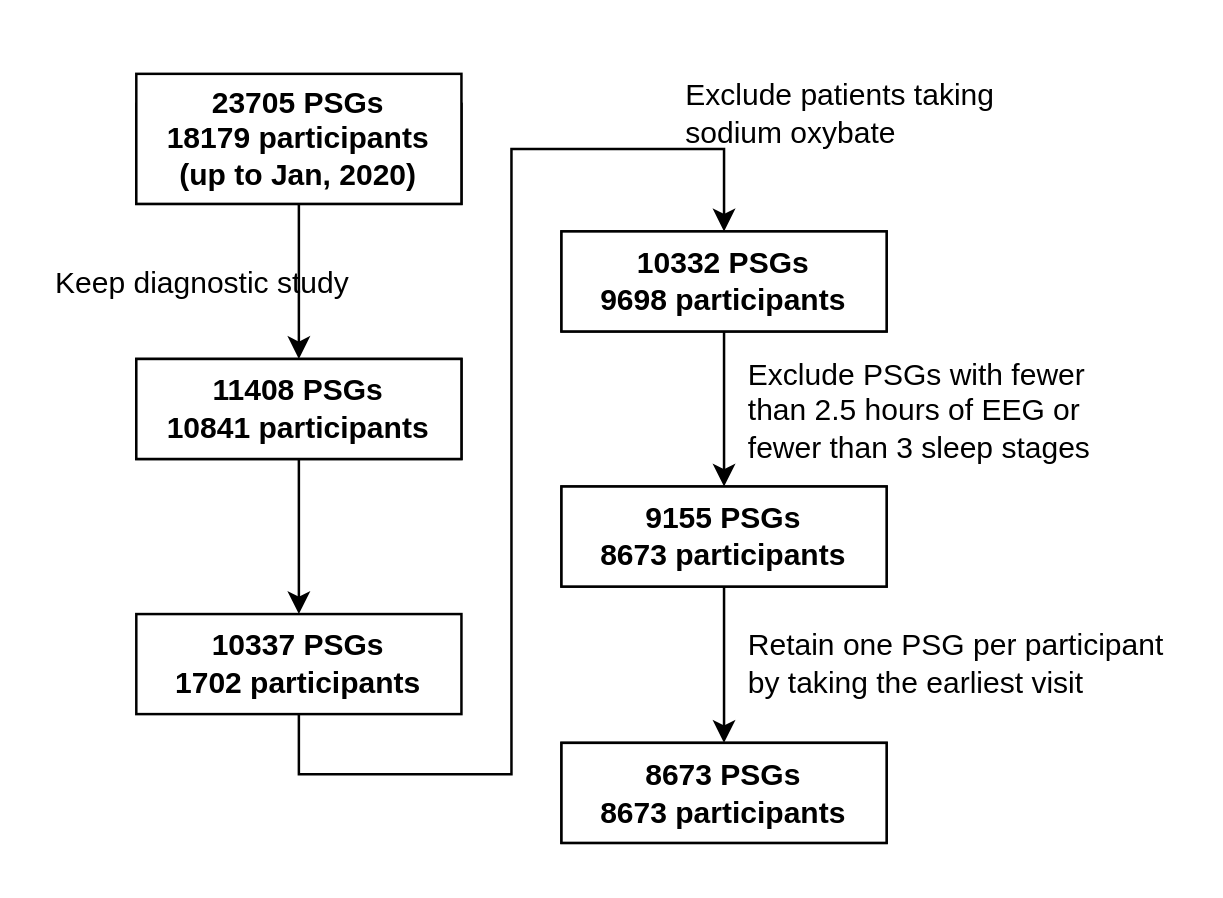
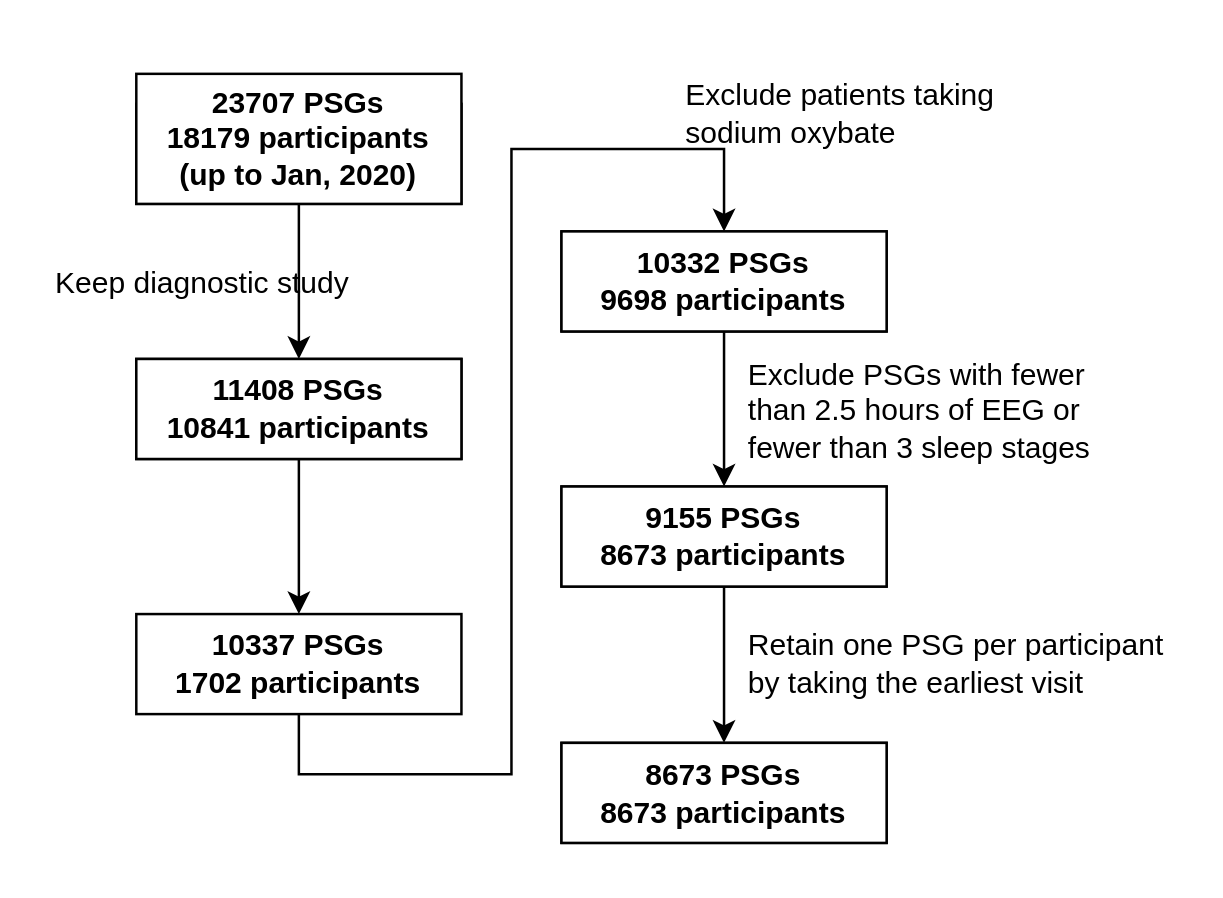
- <mxCell id="14" value="&lt;font style=&quot;&quot;&gt;&lt;b style=&quot;font-size: 12px;&quot;&gt;23705 PSGs&lt;/b&gt;&lt;br style=&quot;font-size: 12px&quot;&gt;&lt;b style=&quot;font-size: 12px;&quot;&gt;18179 participants&lt;/b&gt;&lt;br&gt;&lt;b&gt;(up to Jan, 2020)&lt;/b&gt;&lt;br&gt;&lt;/font&gt;" style="rounded=0;whiteSpace=wrap;html=1;fontSize=12;" parent="1" vertex="1"><mxGeometry x="54" y="29" width="130" height="52" as="geometry" /></mxCell>
+ <mxCell id="14" value="&lt;font style=&quot;&quot;&gt;&lt;b style=&quot;font-size: 12px;&quot;&gt;23707 PSGs&lt;/b&gt;&lt;br style=&quot;font-size: 12px&quot;&gt;&lt;b style=&quot;font-size: 12px;&quot;&gt;18179 participants&lt;/b&gt;&lt;br&gt;&lt;b&gt;(up to Jan, 2020)&lt;/b&gt;&lt;br&gt;&lt;/font&gt;" style="rounded=0;whiteSpace=wrap;html=1;fontSize=12;" parent="1" vertex="1"><mxGeometry x="54" y="29" width="130" height="52" as="geometry" /></mxCell>
